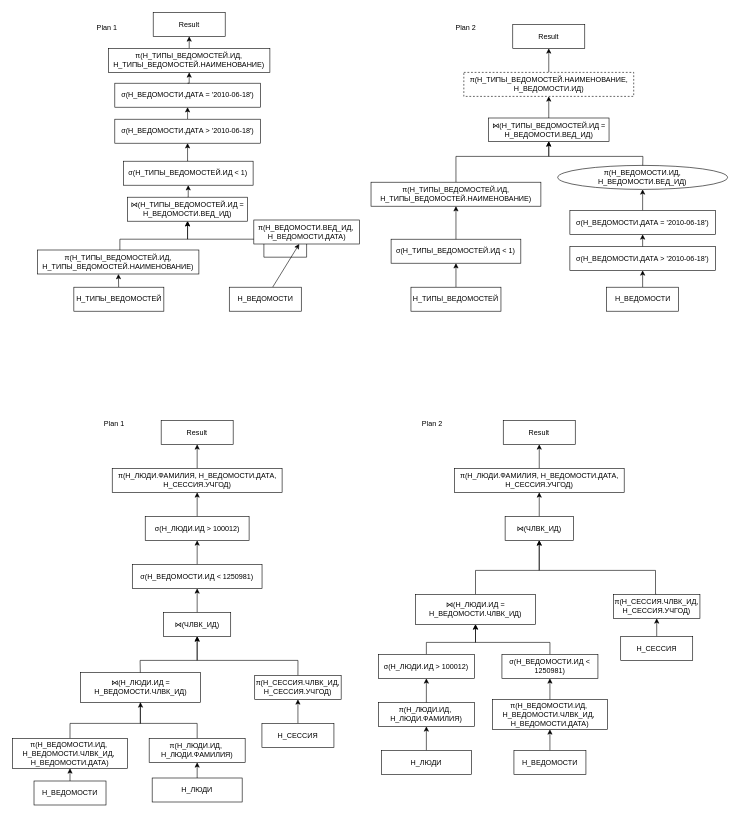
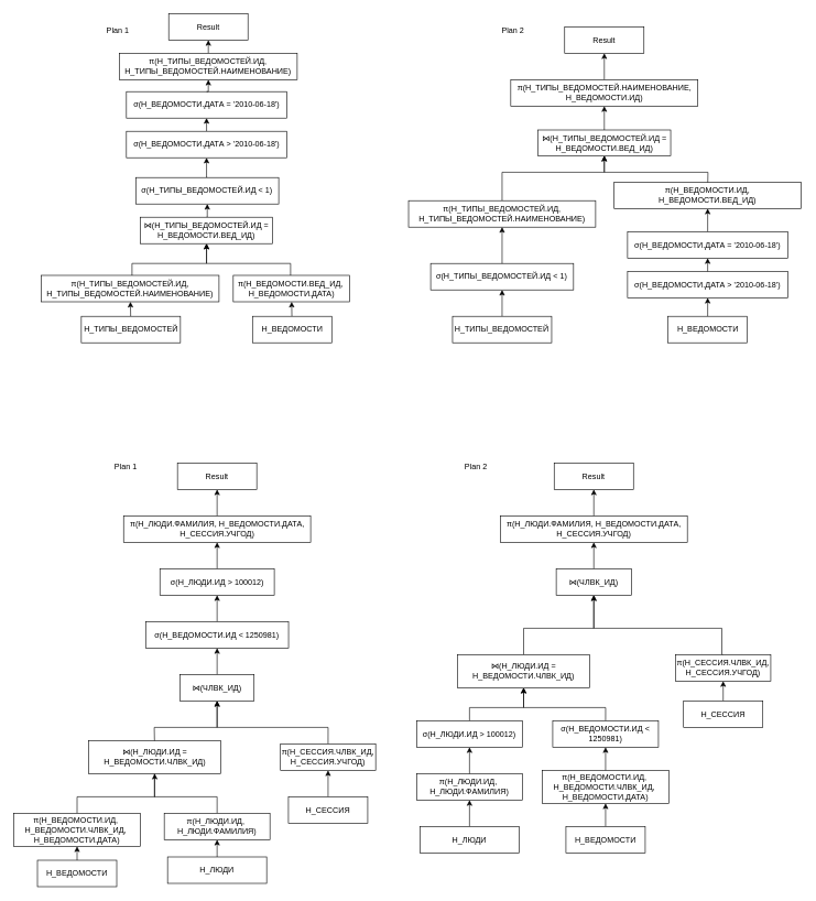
- <mxCell id="24" value="π(Н_ТИПЫ_ВЕДОМОСТЕЙ.НАИМЕНОВАНИЕ, Н_ВЕДОМОСТИ.ИД)" style="rounded=0;whiteSpace=wrap;html=1;dashed=1;" parent="1" vertex="1"><mxGeometry x="772.56" y="120" width="283.12" height="40" as="geometry" /></mxCell>
+ <mxCell id="24" value="π(Н_ТИПЫ_ВЕДОМОСТЕЙ.НАИМЕНОВАНИЕ, Н_ВЕДОМОСТИ.ИД)" style="rounded=0;whiteSpace=wrap;html=1;" parent="1" vertex="1"><mxGeometry x="772.56" y="120" width="283.12" height="40" as="geometry" /></mxCell>
- <mxCell id="71" value="π(Н_ВЕДОМОСТИ.ИД, &lt;br&gt;&lt;span style=&quot;color: rgb(0, 0, 0);&quot;&gt;Н_ВЕДОМОСТИ.ВЕД_ИД&lt;/span&gt;)" style="ellipse;whiteSpace=wrap;html=1;" vertex="1" parent="1"><mxGeometry x="929" y="275" width="283.12" height="40" as="geometry" /></mxCell>
+ <mxCell id="71" value="π(Н_ВЕДОМОСТИ.ИД, &lt;br&gt;&lt;span style=&quot;color: rgb(0, 0, 0);&quot;&gt;Н_ВЕДОМОСТИ.ВЕД_ИД&lt;/span&gt;)" style="rounded=0;whiteSpace=wrap;html=1;" vertex="1" parent="1"><mxGeometry x="929" y="275" width="283.12" height="40" as="geometry" /></mxCell>
- <mxCell id="7" value="&lt;span style=&quot;color: rgb(0, 0, 0);&quot;&gt;π(&lt;/span&gt;Н_ВЕДОМОСТИ.ВЕД_ИД,&amp;nbsp;&lt;div&gt;&lt;span style=&quot;color: rgb(0, 0, 0);&quot;&gt;Н_ВЕДОМОСТИ.ДАТА)&lt;/span&gt;&lt;/div&gt;" style="rounded=0;whiteSpace=wrap;html=1;" parent="1" vertex="1"><mxGeometry x="422.55" y="366" width="175.94" height="40" as="geometry" /></mxCell>
+ <mxCell id="7" value="&lt;span style=&quot;color: rgb(0, 0, 0);&quot;&gt;π(&lt;/span&gt;Н_ВЕДОМОСТИ.ВЕД_ИД,&amp;nbsp;&lt;div&gt;&lt;span style=&quot;color: rgb(0, 0, 0);&quot;&gt;Н_ВЕДОМОСТИ.ДАТА)&lt;/span&gt;&lt;/div&gt;" style="rounded=0;whiteSpace=wrap;html=1;" parent="1" vertex="1"><mxGeometry x="352.55" y="416" width="175.94" height="40" as="geometry" /></mxCell>
